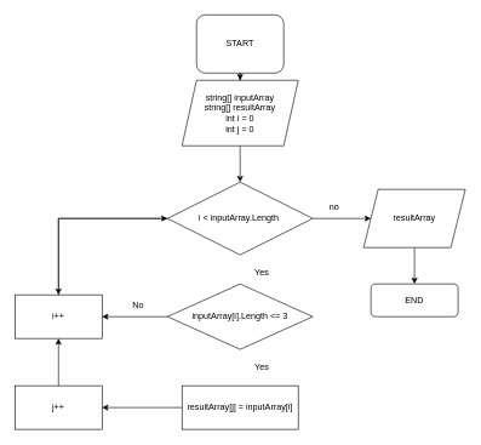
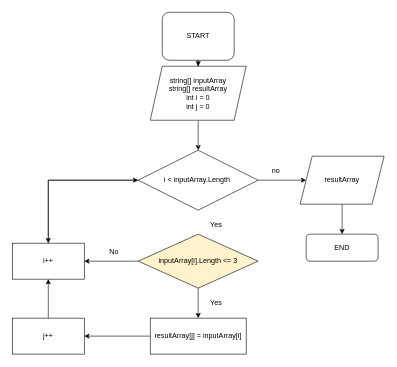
- <mxCell id="13" value="&lt;div style=&quot;text-align: start;&quot;&gt;&lt;span style=&quot;background-color: initial;&quot;&gt;inputArray[i].Length &amp;lt;= 3&lt;/span&gt;&lt;/div&gt;" style="rhombus;whiteSpace=wrap;html=1;" vertex="1" parent="1"><mxGeometry x="230" y="390" width="200" height="90" as="geometry" /></mxCell>
+ <mxCell id="13" value="&lt;div style=&quot;text-align: start;&quot;&gt;&lt;span style=&quot;background-color: initial;&quot;&gt;inputArray[i].Length &amp;lt;= 3&lt;/span&gt;&lt;/div&gt;" style="rhombus;whiteSpace=wrap;html=1;fillColor=#fff2cc;" vertex="1" parent="1"><mxGeometry x="230" y="390" width="200" height="90" as="geometry" /></mxCell>
+ <mxCell id="11" value="" style="edgeStyle=orthogonalEdgeStyle;rounded=0;orthogonalLoop=1;jettySize=auto;html=1;" edge="1" parent="1" source="13" target="16"><mxGeometry relative="1" as="geometry" /></mxCell>
